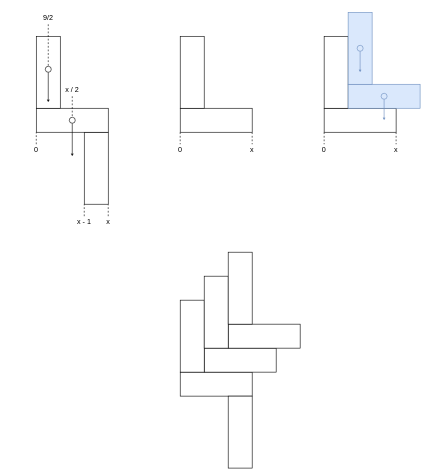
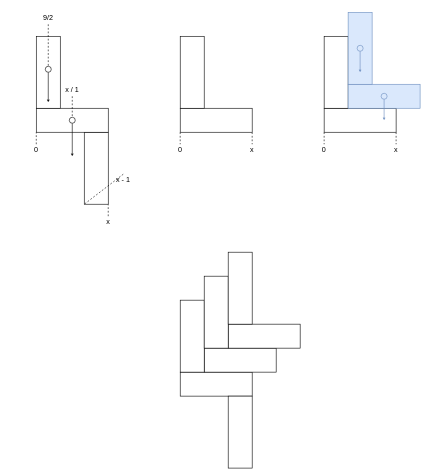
- <mxCell id="14" value="x / 2" style="text;html=1;strokeColor=none;fillColor=none;align=center;verticalAlign=middle;whiteSpace=wrap;rounded=0;" vertex="1" parent="1"><mxGeometry x="105" y="140" width="30" height="20" as="geometry" /></mxCell>
+ <mxCell id="14" value="x / 1" style="text;html=1;strokeColor=none;fillColor=none;align=center;verticalAlign=middle;whiteSpace=wrap;rounded=0;" vertex="1" parent="1"><mxGeometry x="105" y="140" width="30" height="20" as="geometry" /></mxCell>
- <mxCell id="12" value="x - 1" style="text;html=1;strokeColor=none;fillColor=none;align=center;verticalAlign=middle;whiteSpace=wrap;rounded=0;" vertex="1" parent="1"><mxGeometry x="125" y="360" width="30" height="20" as="geometry" /></mxCell>
+ <mxCell id="12" value="x - 1" style="text;html=1;strokeColor=none;fillColor=none;align=center;verticalAlign=middle;whiteSpace=wrap;rounded=0;" vertex="1" parent="1"><mxGeometry x="190" y="290" width="30" height="20" as="geometry" /></mxCell>
